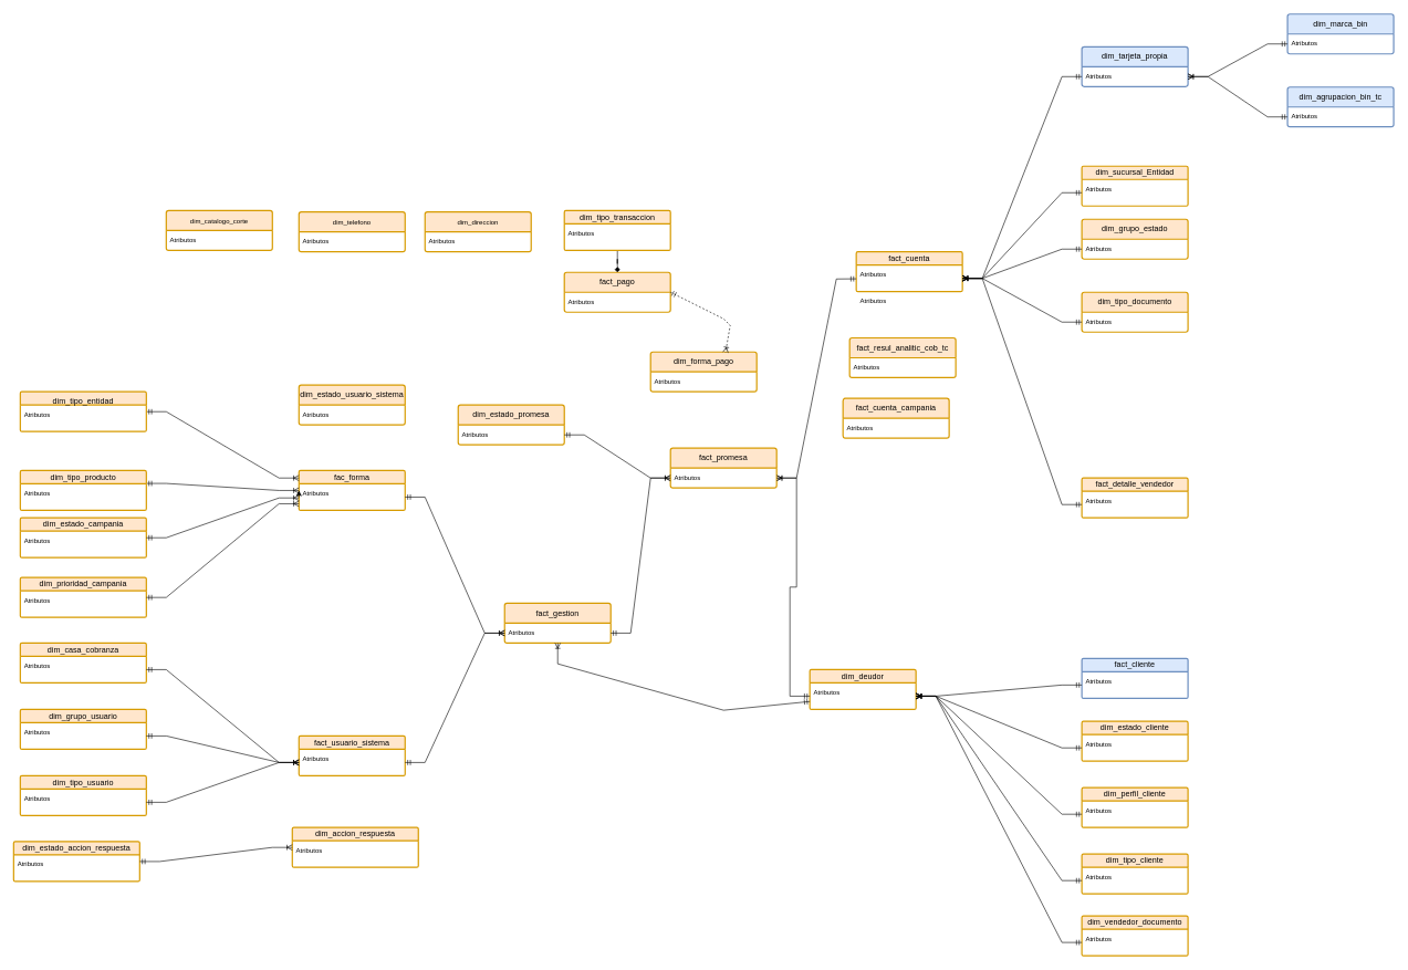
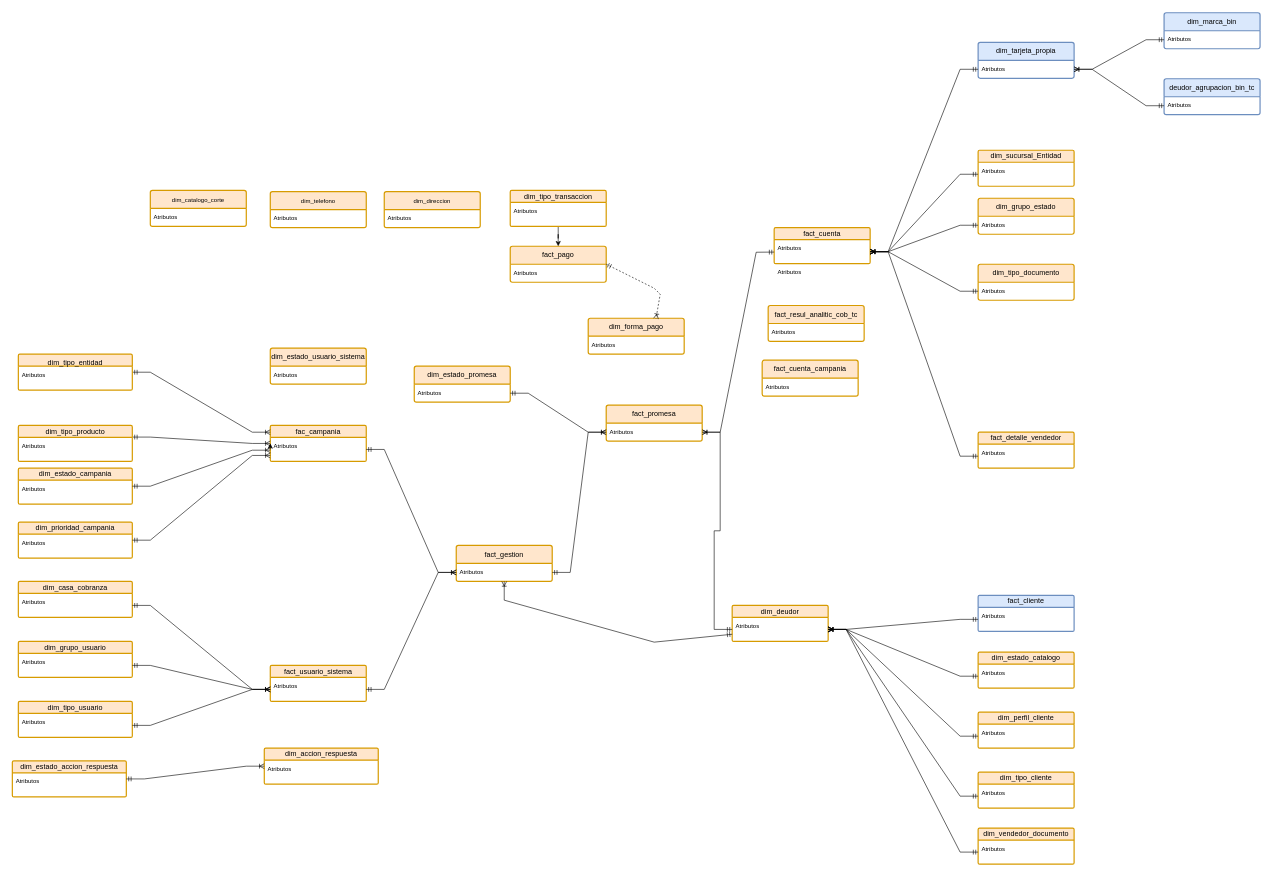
- <mxCell id="71" value="&lt;span style=&quot;font-size: 12px;&quot;&gt;dim_agrupacion_bin_tc&lt;/span&gt;" style="swimlane;childLayout=stackLayout;horizontal=1;startSize=30;horizontalStack=0;rounded=1;fontSize=10;fontStyle=0;strokeWidth=2;resizeParent=0;resizeLast=1;shadow=0;dashed=0;align=center;arcSize=4;whiteSpace=wrap;html=1;fillColor=#dae8fc;strokeColor=#6c8ebf;" parent="1" vertex="1"><mxGeometry x="1940" y="130.75" width="160" height="60" as="geometry" /></mxCell>
+ <mxCell id="71" value="&lt;span style=&quot;font-size: 12px;&quot;&gt;deudor_agrupacion_bin_tc&lt;/span&gt;" style="swimlane;childLayout=stackLayout;horizontal=1;startSize=30;horizontalStack=0;rounded=1;fontSize=10;fontStyle=0;strokeWidth=2;resizeParent=0;resizeLast=1;shadow=0;dashed=0;align=center;arcSize=4;whiteSpace=wrap;html=1;fillColor=#dae8fc;strokeColor=#6c8ebf;" parent="1" vertex="1"><mxGeometry x="1940" y="130.75" width="160" height="60" as="geometry" /></mxCell>
- <mxCell id="105" style="edgeStyle=orthogonalEdgeStyle;rounded=0;orthogonalLoop=1;jettySize=auto;html=1;endArrow=diamond;" parent="1" source="106" target="82" edge="1"><mxGeometry relative="1" as="geometry" /></mxCell>
+ <mxCell id="105" style="edgeStyle=orthogonalEdgeStyle;rounded=0;orthogonalLoop=1;jettySize=auto;html=1;" parent="1" source="106" target="82" edge="1"><mxGeometry relative="1" as="geometry" /></mxCell>
- <mxCell id="11" value="&lt;font style=&quot;font-size: 12px;&quot;&gt;fac_forma&lt;br&gt;&lt;/font&gt;" style="swimlane;childLayout=stackLayout;horizontal=1;startSize=20;horizontalStack=0;rounded=1;fontSize=10;fontStyle=0;strokeWidth=2;resizeParent=0;resizeLast=1;shadow=0;dashed=0;align=center;arcSize=4;whiteSpace=wrap;html=1;fillColor=#ffe6cc;strokeColor=#d79b00;" parent="1" vertex="1"><mxGeometry x="450" y="708.75" width="160" height="60" as="geometry" /></mxCell>
+ <mxCell id="11" value="&lt;font style=&quot;font-size: 12px;&quot;&gt;fac_campania&lt;br&gt;&lt;/font&gt;" style="swimlane;childLayout=stackLayout;horizontal=1;startSize=20;horizontalStack=0;rounded=1;fontSize=10;fontStyle=0;strokeWidth=2;resizeParent=0;resizeLast=1;shadow=0;dashed=0;align=center;arcSize=4;whiteSpace=wrap;html=1;fillColor=#ffe6cc;strokeColor=#d79b00;" parent="1" vertex="1"><mxGeometry x="450" y="708.75" width="160" height="60" as="geometry" /></mxCell>
- <mxCell id="56" value="&lt;font style=&quot;font-size: 12px;&quot;&gt;dim_estado_cliente&lt;br&gt;&lt;/font&gt;" style="swimlane;childLayout=stackLayout;horizontal=1;startSize=20;horizontalStack=0;rounded=1;fontSize=10;fontStyle=0;strokeWidth=2;resizeParent=0;resizeLast=1;shadow=0;dashed=0;align=center;arcSize=4;whiteSpace=wrap;html=1;fillColor=#ffe6cc;strokeColor=#d79b00;" parent="1" vertex="1"><mxGeometry x="1630" y="1086.75" width="160" height="60" as="geometry" /></mxCell>
+ <mxCell id="56" value="&lt;font style=&quot;font-size: 12px;&quot;&gt;dim_estado_catalogo&lt;br&gt;&lt;/font&gt;" style="swimlane;childLayout=stackLayout;horizontal=1;startSize=20;horizontalStack=0;rounded=1;fontSize=10;fontStyle=0;strokeWidth=2;resizeParent=0;resizeLast=1;shadow=0;dashed=0;align=center;arcSize=4;whiteSpace=wrap;html=1;fillColor=#ffe6cc;strokeColor=#d79b00;" parent="1" vertex="1"><mxGeometry x="1630" y="1086.75" width="160" height="60" as="geometry" /></mxCell>
